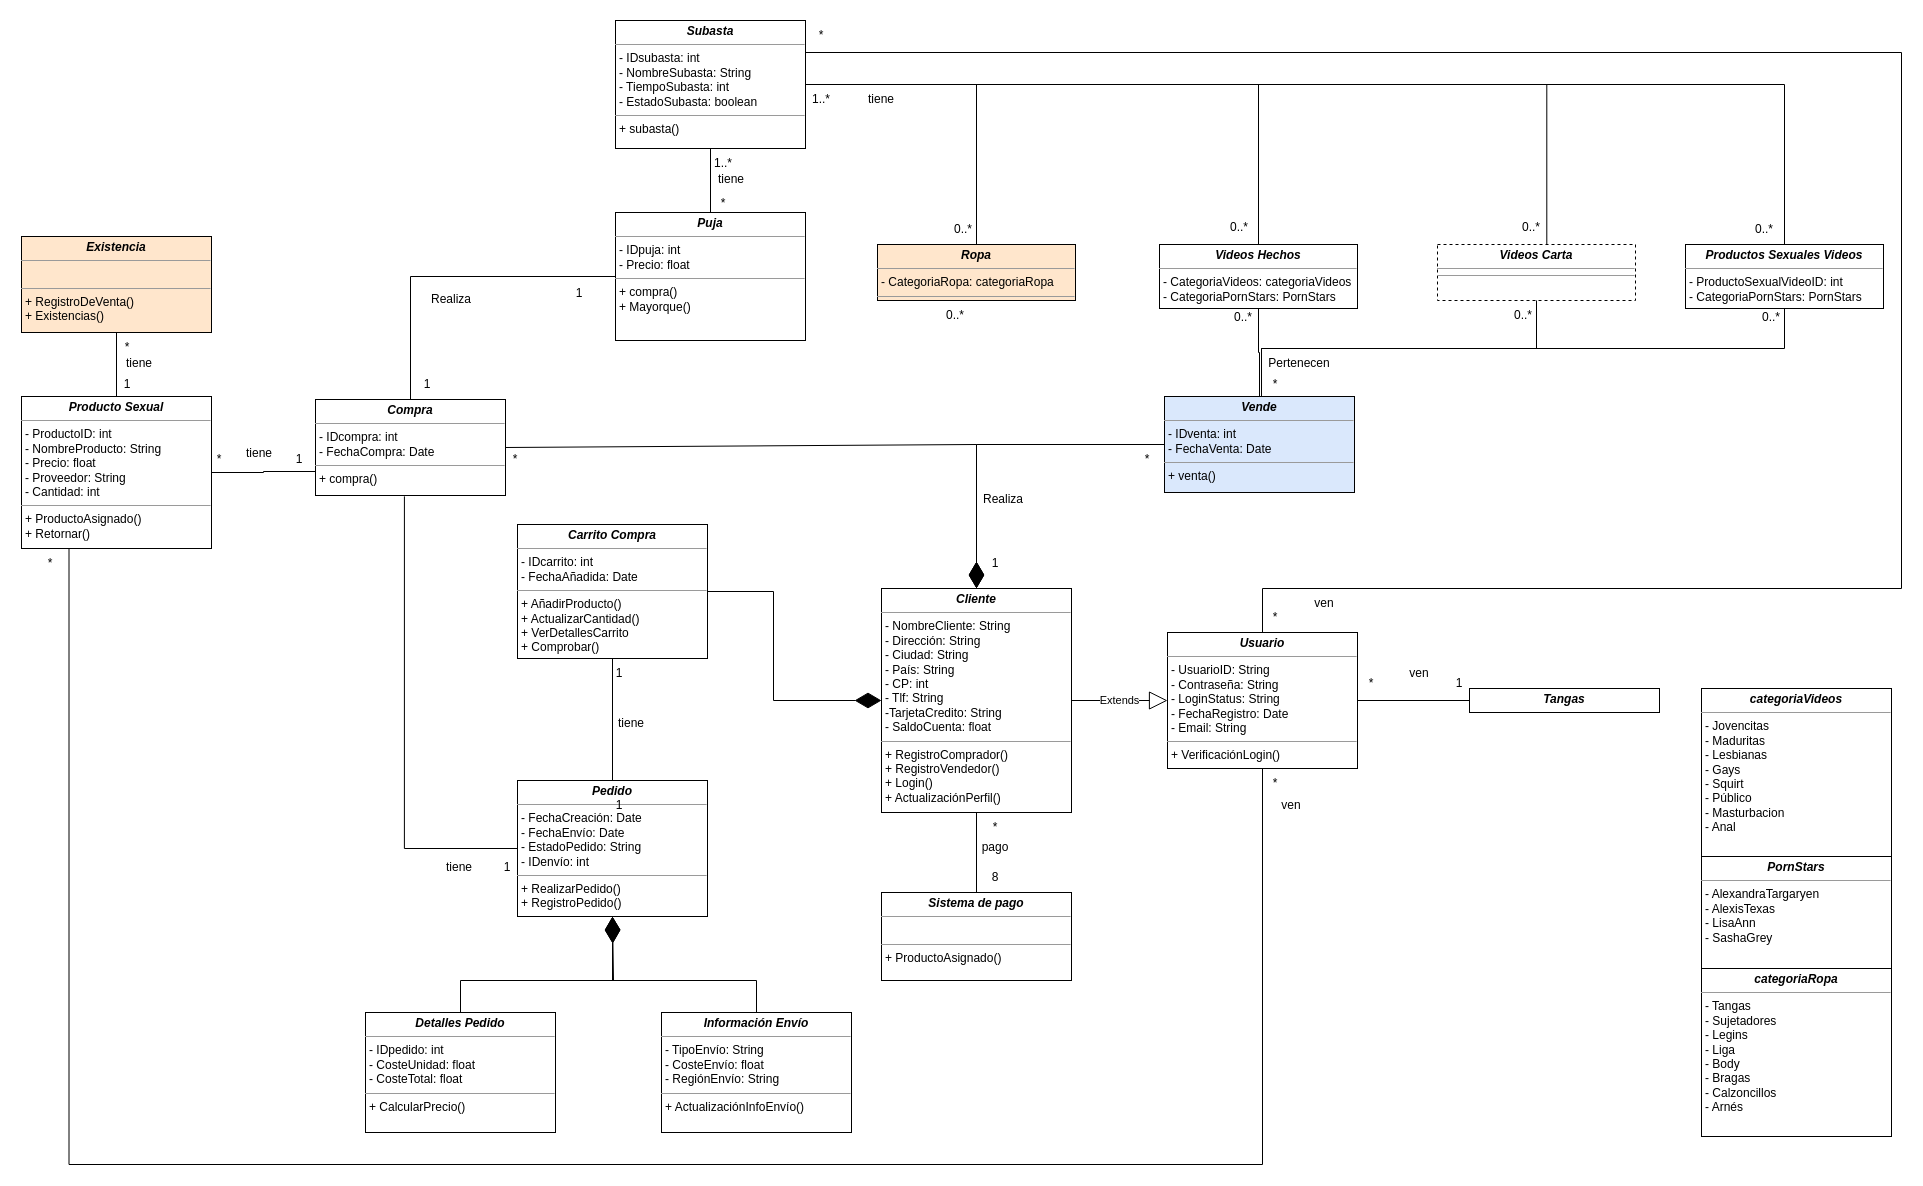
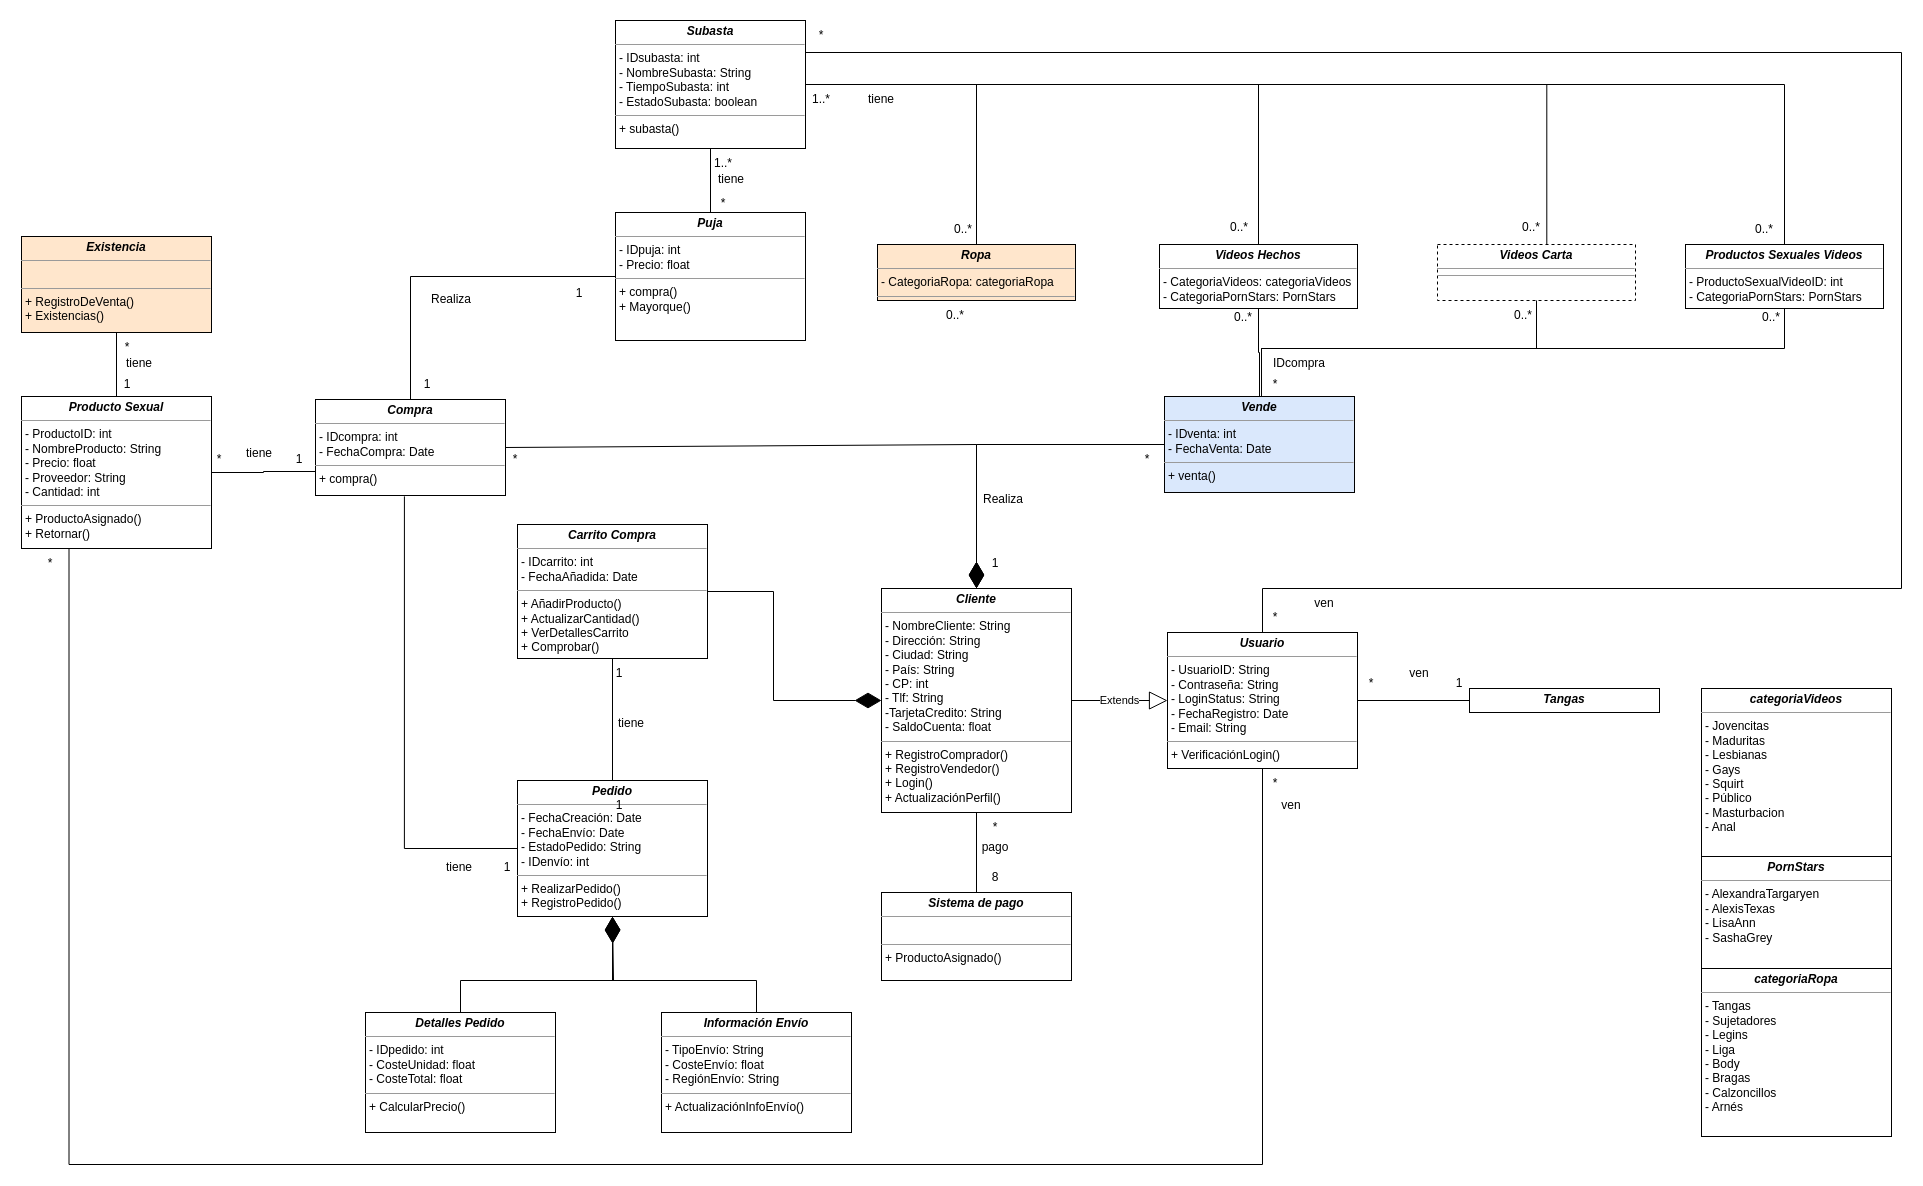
- <mxCell id="73" value="Pertenecen" style="text;html=1;strokeColor=none;fillColor=none;align=center;verticalAlign=middle;whiteSpace=wrap;rounded=0;" parent="1" vertex="1"><mxGeometry x="1269" y="348" width="60" height="30" as="geometry" /></mxCell>
+ <mxCell id="73" value="IDcompra" style="text;html=1;strokeColor=none;fillColor=none;align=center;verticalAlign=middle;whiteSpace=wrap;rounded=0;" parent="1" vertex="1"><mxGeometry x="1269" y="348" width="60" height="30" as="geometry" /></mxCell>
